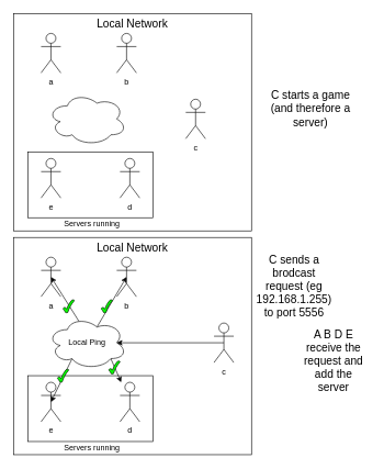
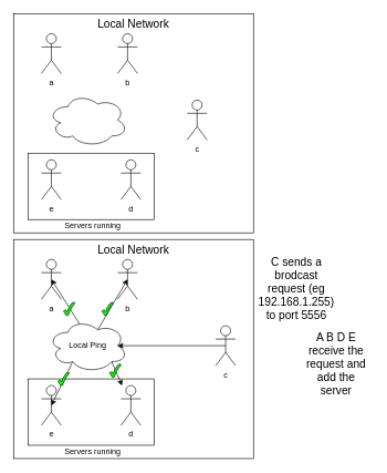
- <mxCell id="13" value="C starts a game (and therefore a server)" style="text;html=1;strokeColor=none;fillColor=none;align=center;verticalAlign=middle;whiteSpace=wrap;rounded=0;fontSize=17;" parent="1" vertex="1"><mxGeometry x="392" y="130" width="160" height="70" as="geometry" /></mxCell>
